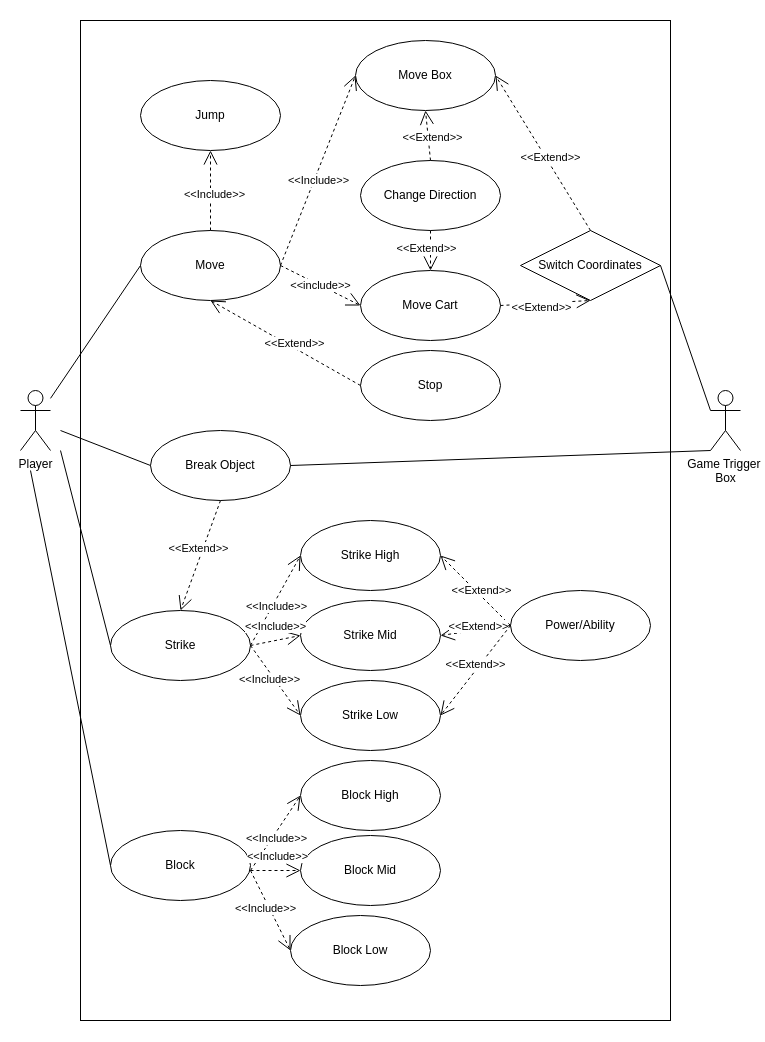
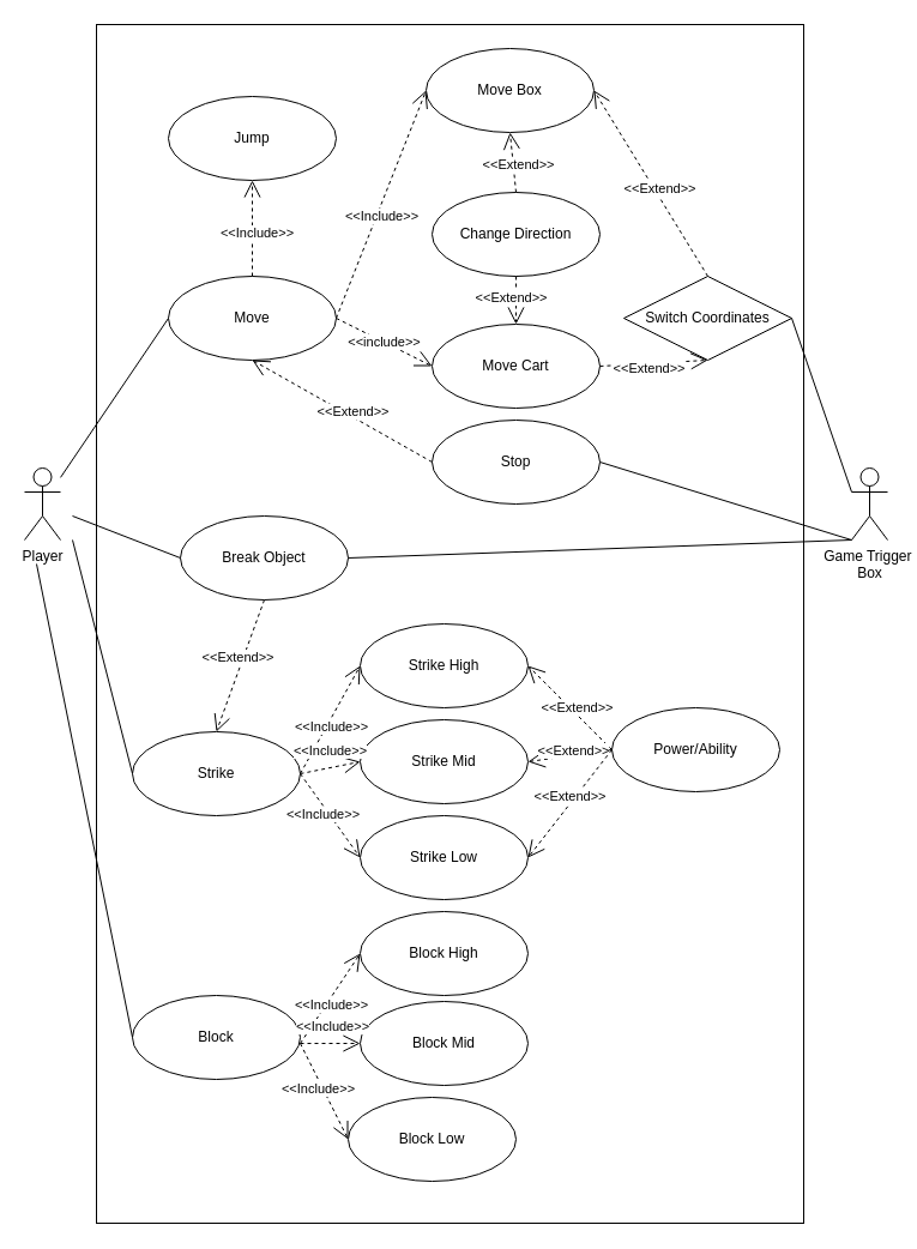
+ <mxCell id="28" value="" style="endArrow=none;html=1;rounded=0;entryX=0;entryY=1;entryDx=0;entryDy=0;entryPerimeter=0;exitX=1;exitY=0.5;exitDx=0;exitDy=0;" parent="1" source="26" target="24" edge="1"><mxGeometry width="50" height="50" relative="1" as="geometry"><mxPoint x="670" y="275" as="sourcePoint" /><mxPoint x="730" y="310" as="targetPoint" /></mxGeometry></mxCell>
